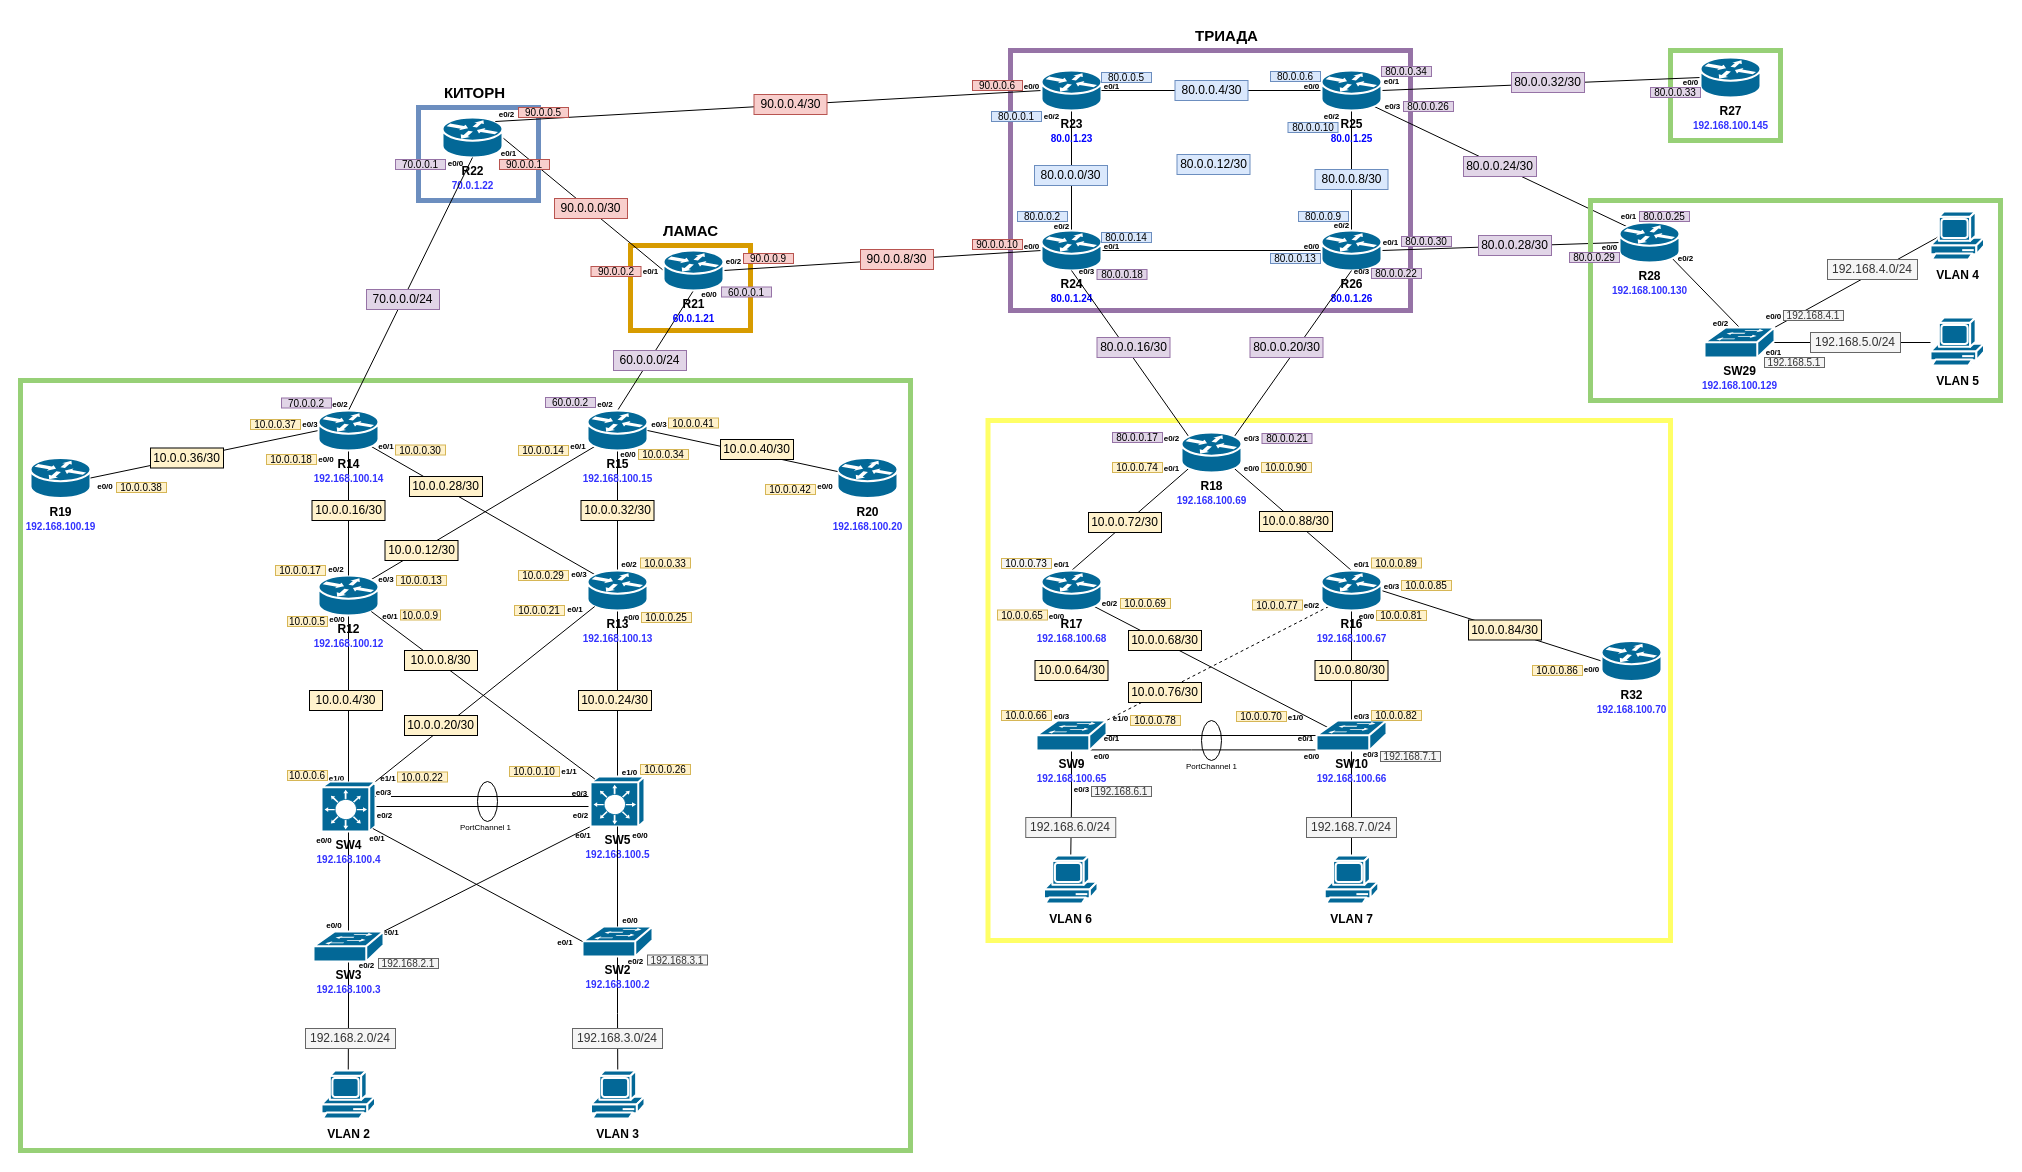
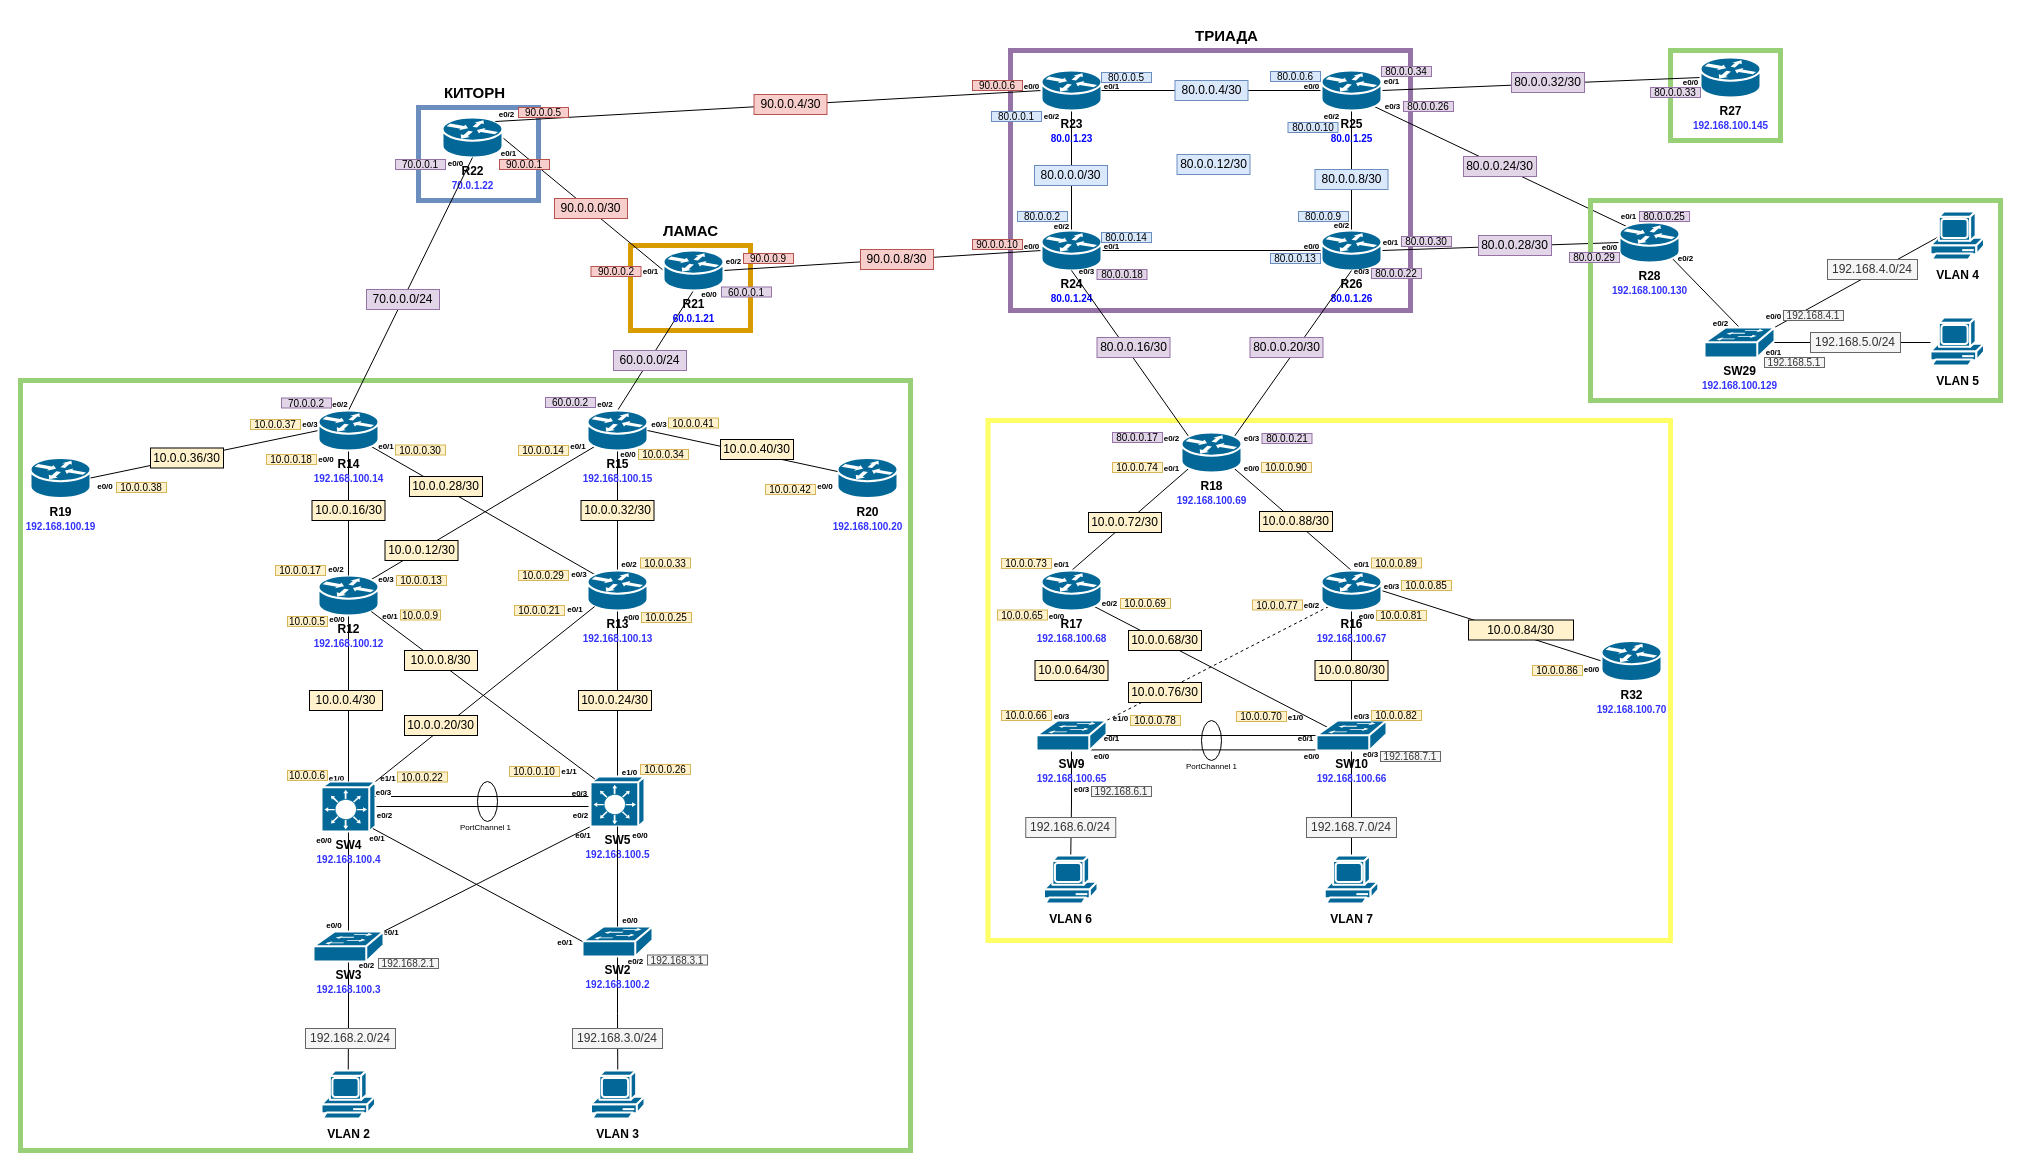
- <mxCell id="197" value="&lt;font style=&quot;font-size: 10px;&quot;&gt;10.0.0.73&lt;/font&gt;" style="whiteSpace=wrap;html=1;strokeColor=#d6b656;fillColor=#f5f5f5;labelPosition=center;verticalLabelPosition=middle;align=center;verticalAlign=middle;spacingTop=0;spacing=0;" parent="1" vertex="1"><mxGeometry x="1001" y="558" width="50" height="10" as="geometry" /></mxCell>
+ <mxCell id="197" value="&lt;font style=&quot;font-size: 10px;&quot;&gt;10.0.0.73&lt;/font&gt;" style="whiteSpace=wrap;html=1;strokeColor=#d6b656;fillColor=#fff2cc;labelPosition=center;verticalLabelPosition=middle;align=center;verticalAlign=middle;spacingTop=0;spacing=0;" parent="1" vertex="1"><mxGeometry x="1001" y="558" width="50" height="10" as="geometry" /></mxCell>
- <mxCell id="200" value="&lt;font style=&quot;font-size: 12px;&quot;&gt;10.0.0.84/30&lt;/font&gt;" style="whiteSpace=wrap;html=1;strokeColor=default;fillColor=#fff2cc;" parent="1" vertex="1"><mxGeometry x="1468" y="619.5" width="73" height="20" as="geometry" /></mxCell>
+ <mxCell id="200" value="&lt;font style=&quot;font-size: 12px;&quot;&gt;10.0.0.84/30&lt;/font&gt;" style="whiteSpace=wrap;html=1;strokeColor=default;fillColor=#fff2cc;" parent="1" vertex="1"><mxGeometry x="1468" y="619.5" width="105" height="20" as="geometry" /></mxCell>
